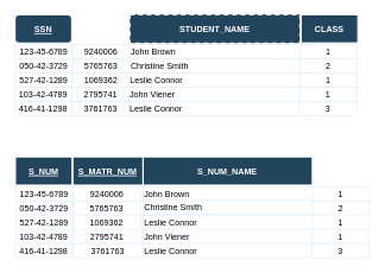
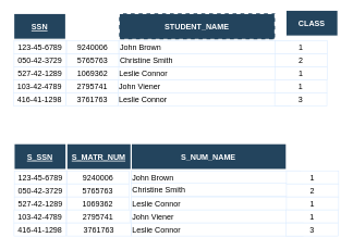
- <mxCell id="22" value="SSN" style="fillColor=#23445D;strokeColor=#FFFFFF;strokeWidth=2;fontColor=#FFFFFF;fontStyle=5;rounded=1;" parent="1" vertex="1"><mxGeometry x="20" y="20" width="80.0" height="40.0" as="geometry" /></mxCell>
+ <mxCell id="22" value="SSN" style="fillColor=#23445D;strokeColor=#FFFFFF;strokeWidth=2;fontColor=#FFFFFF;fontStyle=5" parent="1" vertex="1"><mxGeometry x="20" y="20" width="80.0" height="40.0" as="geometry" /></mxCell>
- <mxCell id="9" value="CLASS" style="fillColor=#23445D;strokeColor=#FFFFFF;strokeWidth=2;fontColor=#FFFFFF;fontStyle=1" parent="1" vertex="1"><mxGeometry x="422" y="20" width="80.0" height="40.0" as="geometry" /></mxCell>
+ <mxCell id="9" value="CLASS" style="fillColor=#23445D;strokeColor=#FFFFFF;strokeWidth=2;fontColor=#FFFFFF;fontStyle=1" parent="1" vertex="1"><mxGeometry x="437" y="15" width="80.0" height="40.0" as="geometry" /></mxCell>
- <mxCell id="45" value="S_NUM" style="fillColor=#23445D;strokeColor=#FFFFFF;strokeWidth=2;fontColor=#FFFFFF;fontStyle=5" parent="1" vertex="1"><mxGeometry x="20.5" y="220" width="80.0" height="40.0" as="geometry" /></mxCell>
+ <mxCell id="45" value="S_SSN" style="fillColor=#23445D;strokeColor=#FFFFFF;strokeWidth=2;fontColor=#FFFFFF;fontStyle=5" parent="1" vertex="1"><mxGeometry x="20.5" y="220" width="80.0" height="40.0" as="geometry" /></mxCell>
